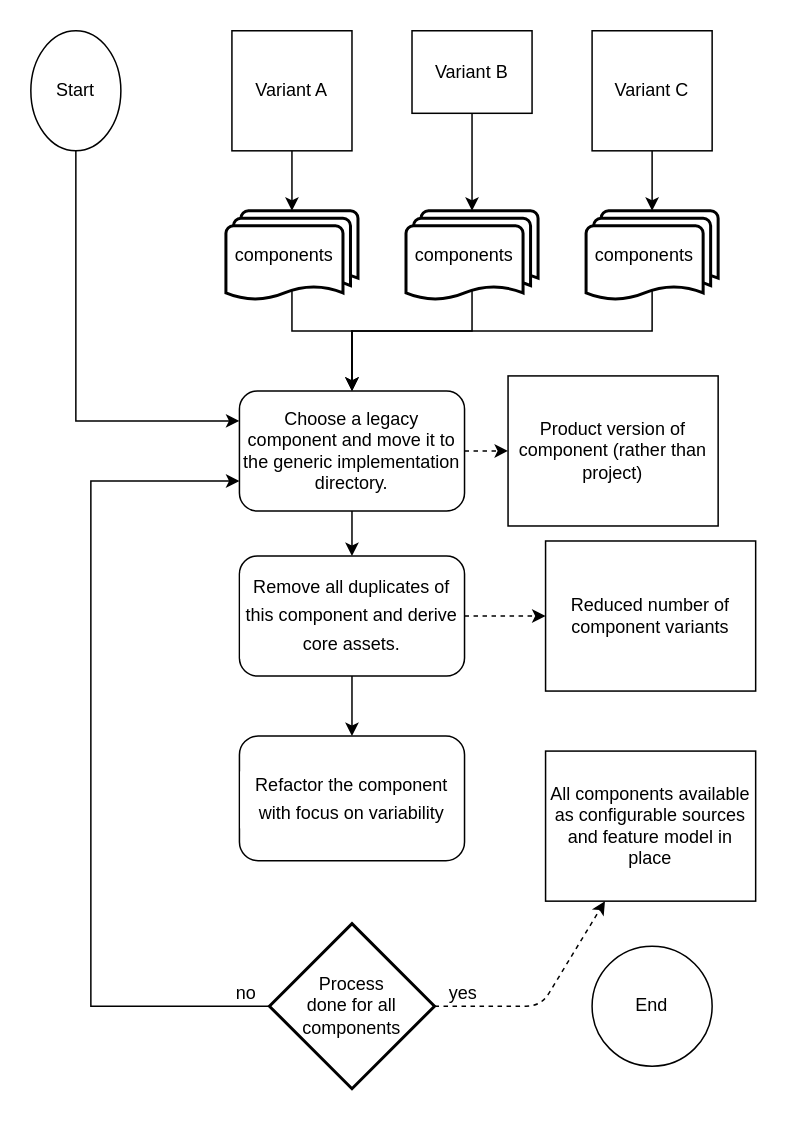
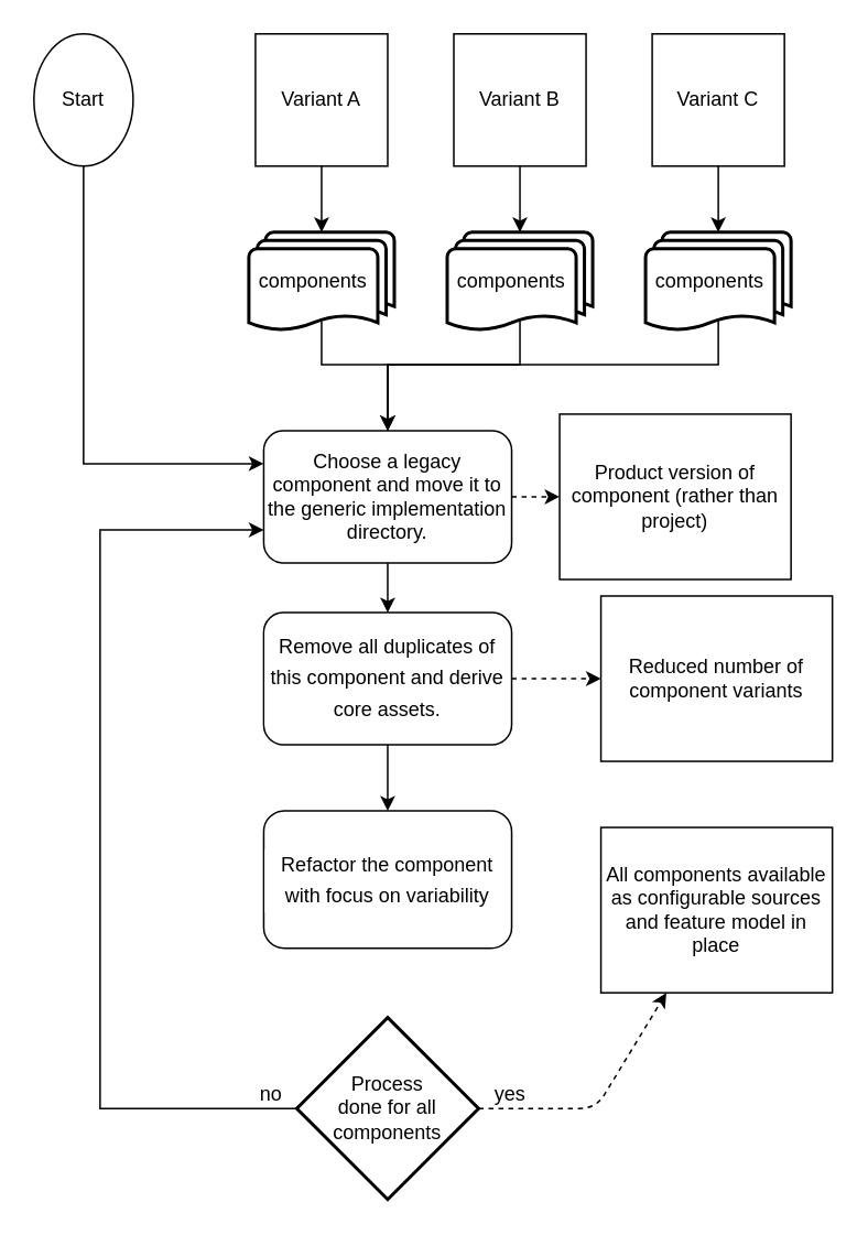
- <mxCell id="5" value="Variant B" style="whiteSpace=wrap;html=1;aspect=fixed;" parent="1" vertex="1"><mxGeometry x="274" y="20" width="80" height="55" as="geometry" /></mxCell>
+ <mxCell id="5" value="Variant B" style="whiteSpace=wrap;html=1;aspect=fixed;" parent="1" vertex="1"><mxGeometry x="274" y="20" width="80" height="80" as="geometry" /></mxCell>
- <mxCell id="22" value="End" style="ellipse;whiteSpace=wrap;html=1;aspect=fixed;rounded=1;" parent="1" vertex="1"><mxGeometry x="394" y="630" width="80" height="80" as="geometry" /></mxCell>
